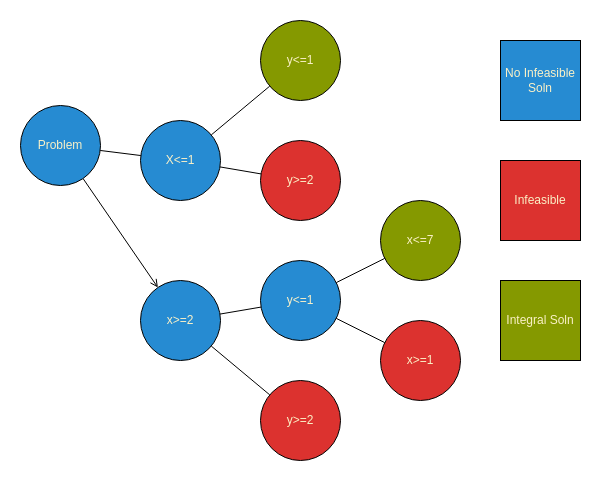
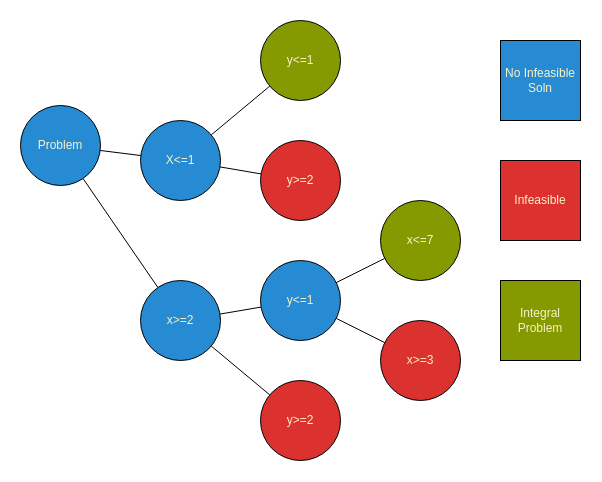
- <mxCell id="3" style="edgeStyle=none;rounded=0;orthogonalLoop=1;jettySize=auto;html=1;endArrow=open;endFill=0;fontColor=#fbf1c7;" edge="1" parent="1" source="4" target="10"><mxGeometry relative="1" as="geometry" /></mxCell>
+ <mxCell id="3" style="edgeStyle=none;rounded=0;orthogonalLoop=1;jettySize=auto;html=1;endArrow=none;endFill=0;fontColor=#fbf1c7;" edge="1" parent="1" source="4" target="10"><mxGeometry relative="1" as="geometry" /></mxCell>
- <mxCell id="21" value="Integral Soln&lt;br&gt;" style="whiteSpace=wrap;html=1;aspect=fixed;fillColor=#859900;fontColor=#fbf1c7;" vertex="1" parent="1"><mxGeometry x="500" y="280" width="80" height="80" as="geometry" /></mxCell>
+ <mxCell id="21" value="Integral Problem&lt;br&gt;" style="whiteSpace=wrap;html=1;aspect=fixed;fillColor=#859900;fontColor=#fbf1c7;" vertex="1" parent="1"><mxGeometry x="500" y="280" width="80" height="80" as="geometry" /></mxCell>
- <mxCell id="18" value="x&amp;gt;=1" style="ellipse;whiteSpace=wrap;html=1;aspect=fixed;fillColor=#DC322F;fontColor=#fbf1c7;" vertex="1" parent="1"><mxGeometry x="380" y="320" width="80" height="80" as="geometry" /></mxCell>
+ <mxCell id="18" value="x&amp;gt;=3" style="ellipse;whiteSpace=wrap;html=1;aspect=fixed;fillColor=#DC322F;fontColor=#fbf1c7;" vertex="1" parent="1"><mxGeometry x="380" y="320" width="80" height="80" as="geometry" /></mxCell>
